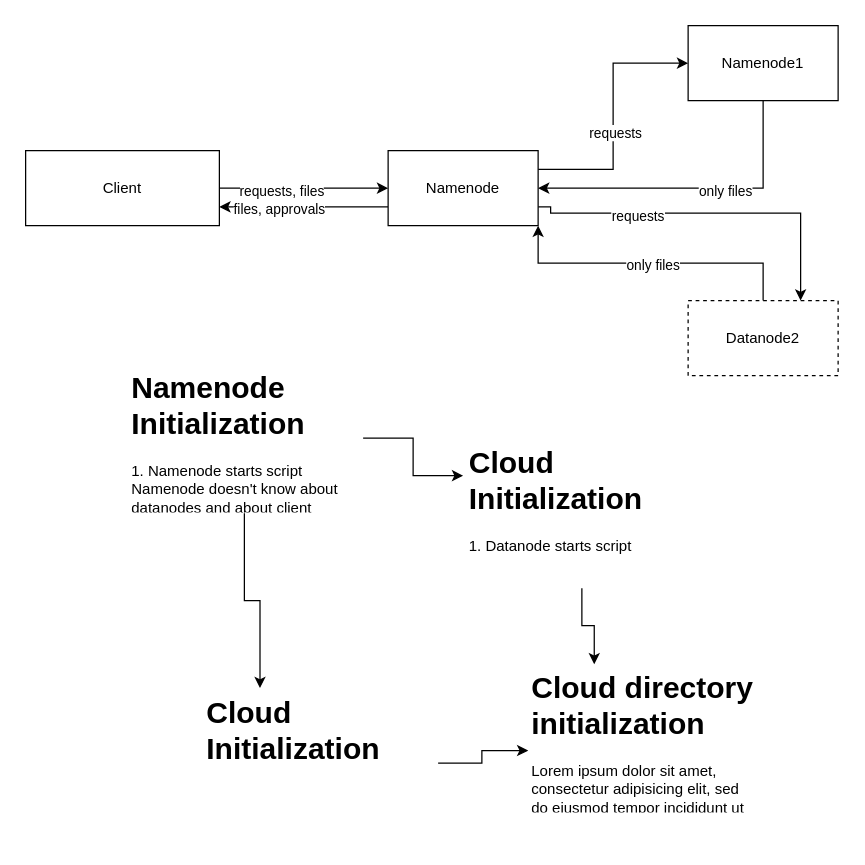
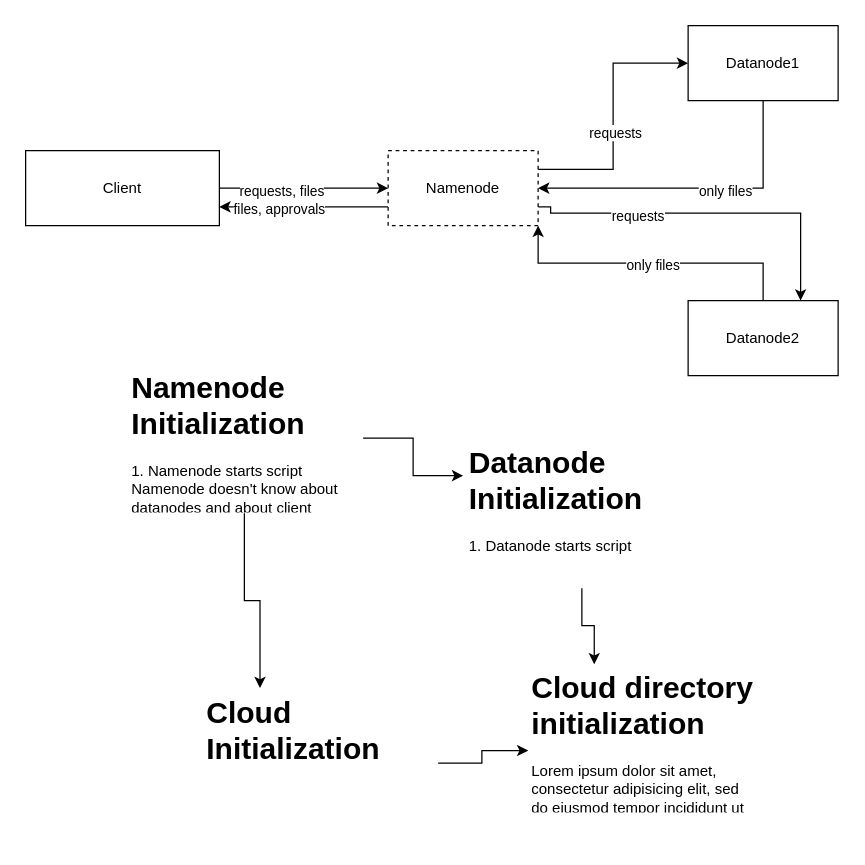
- <mxCell id="14" value="Namenode1" style="rounded=0;whiteSpace=wrap;html=1;" vertex="1" parent="1"><mxGeometry x="550" y="20" width="120" height="60" as="geometry" /></mxCell>
+ <mxCell id="14" value="Datanode1" style="rounded=0;whiteSpace=wrap;html=1;" vertex="1" parent="1"><mxGeometry x="550" y="20" width="120" height="60" as="geometry" /></mxCell>
- <mxCell id="11" value="Namenode" style="rounded=0;whiteSpace=wrap;html=1;" vertex="1" parent="1"><mxGeometry x="310" y="120" width="120" height="60" as="geometry" /></mxCell>
+ <mxCell id="11" value="Namenode" style="rounded=0;whiteSpace=wrap;html=1;dashed=1;" vertex="1" parent="1"><mxGeometry x="310" y="120" width="120" height="60" as="geometry" /></mxCell>
- <mxCell id="17" value="Datanode2" style="rounded=0;whiteSpace=wrap;html=1;dashed=1;" vertex="1" parent="1"><mxGeometry x="550" y="240" width="120" height="60" as="geometry" /></mxCell>
+ <mxCell id="17" value="Datanode2" style="rounded=0;whiteSpace=wrap;html=1;" vertex="1" parent="1"><mxGeometry x="550" y="240" width="120" height="60" as="geometry" /></mxCell>
- <mxCell id="22" value="&lt;h1&gt;Cloud Initialization&lt;/h1&gt;&lt;p&gt;1. Datanode starts script&lt;/p&gt;&lt;p&gt;&lt;br&gt;&lt;/p&gt;" style="text;html=1;strokeColor=none;fillColor=none;spacing=5;spacingTop=-20;whiteSpace=wrap;overflow=hidden;rounded=0;" vertex="1" parent="1"><mxGeometry x="370" y="350" width="190" height="120" as="geometry" /></mxCell>
+ <mxCell id="22" value="&lt;h1&gt;Datanode Initialization&lt;/h1&gt;&lt;p&gt;1. Datanode starts script&lt;/p&gt;&lt;p&gt;&lt;br&gt;&lt;/p&gt;" style="text;html=1;strokeColor=none;fillColor=none;spacing=5;spacingTop=-20;whiteSpace=wrap;overflow=hidden;rounded=0;" vertex="1" parent="1"><mxGeometry x="370" y="350" width="190" height="120" as="geometry" /></mxCell>
